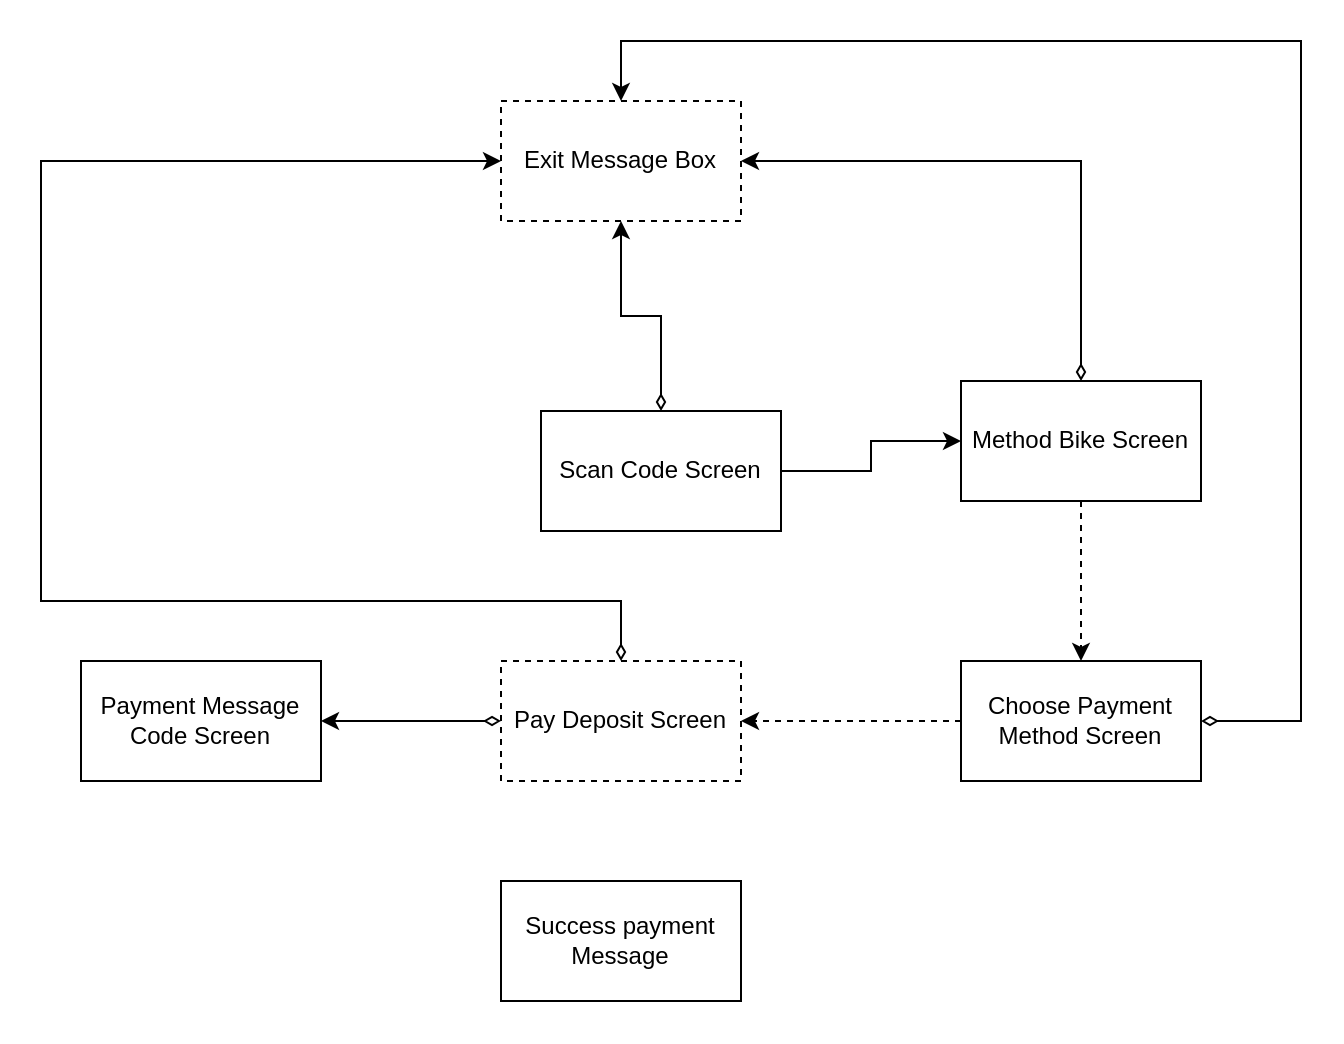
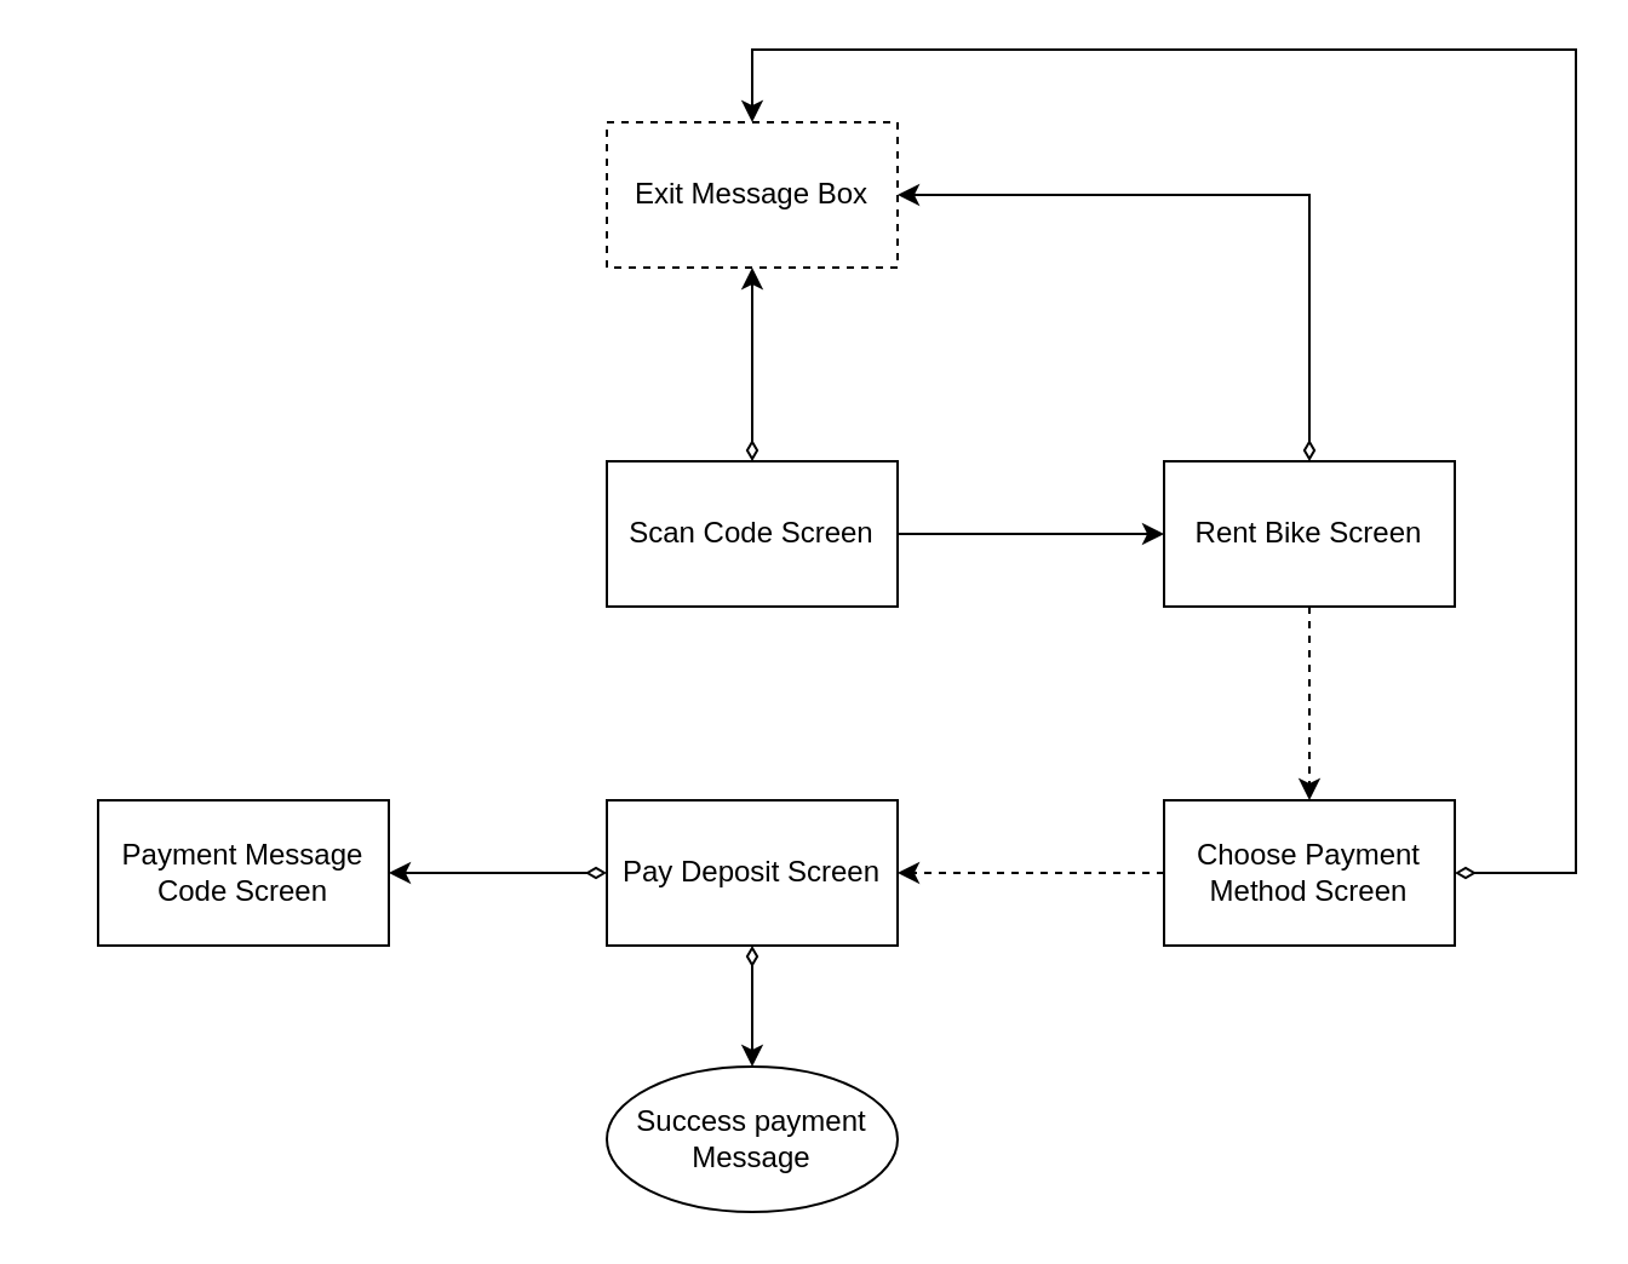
- <mxCell id="7" value="Method Bike Screen" style="rounded=0;whiteSpace=wrap;html=1;" vertex="1" parent="1"><mxGeometry x="480" y="190" width="120" height="60" as="geometry" /></mxCell>
+ <mxCell id="7" value="Rent Bike Screen" style="rounded=0;whiteSpace=wrap;html=1;" vertex="1" parent="1"><mxGeometry x="480" y="190" width="120" height="60" as="geometry" /></mxCell>
- <mxCell id="12" style="edgeStyle=orthogonalEdgeStyle;rounded=0;orthogonalLoop=1;jettySize=auto;html=1;startArrow=diamondThin;startFill=0;entryX=0;entryY=0.5;entryDx=0;entryDy=0;" edge="1" parent="1" source="14" target="15"><mxGeometry relative="1" as="geometry"><Array as="points"><mxPoint x="310" y="300" /><mxPoint x="20" y="300" /><mxPoint x="20" y="80" /></Array></mxGeometry></mxCell>
- <mxCell id="4" value="Scan Code Screen" style="rounded=0;whiteSpace=wrap;html=1;" vertex="1" parent="1"><mxGeometry x="270" y="205" width="120" height="60" as="geometry" /></mxCell>
+ <mxCell id="4" value="Scan Code Screen" style="rounded=0;whiteSpace=wrap;html=1;" vertex="1" parent="1"><mxGeometry x="250" y="190" width="120" height="60" as="geometry" /></mxCell>
- <mxCell id="14" value="Pay Deposit Screen" style="rounded=0;whiteSpace=wrap;html=1;dashed=1;" vertex="1" parent="1"><mxGeometry x="250" y="330" width="120" height="60" as="geometry" /></mxCell>
+ <mxCell id="14" value="Pay Deposit Screen" style="rounded=0;whiteSpace=wrap;html=1;" vertex="1" parent="1"><mxGeometry x="250" y="330" width="120" height="60" as="geometry" /></mxCell>
+ <mxCell id="13" style="edgeStyle=orthogonalEdgeStyle;rounded=0;orthogonalLoop=1;jettySize=auto;html=1;startArrow=diamondThin;startFill=0;" edge="1" parent="1" source="14" target="17"><mxGeometry relative="1" as="geometry" /></mxCell>
- <mxCell id="17" value="Success payment&lt;br&gt;Message" style="rounded=0;whiteSpace=wrap;html=1;" vertex="1" parent="1"><mxGeometry x="250" y="440" width="120" height="60" as="geometry" /></mxCell>
+ <mxCell id="17" value="Success payment&lt;br&gt;Message" style="ellipse;whiteSpace=wrap;html=1;" vertex="1" parent="1"><mxGeometry x="250" y="440" width="120" height="60" as="geometry" /></mxCell>
